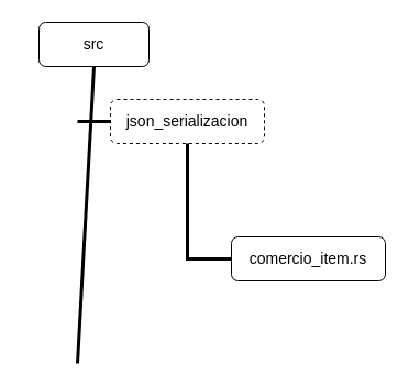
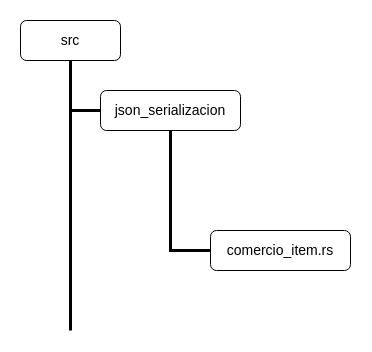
- <mxCell id="3" value="src" style="rounded=1;whiteSpace=wrap;html=1;fontSize=14;" vertex="1" parent="1"><mxGeometry x="35" y="20" width="100" height="40" as="geometry" /></mxCell>
+ <mxCell id="3" value="src" style="rounded=1;whiteSpace=wrap;html=1;fontSize=14;" vertex="1" parent="1"><mxGeometry x="20" y="20" width="100" height="40" as="geometry" /></mxCell>
- <mxCell id="5" value="json_serializacion" style="rounded=1;whiteSpace=wrap;html=1;fontSize=14;dashed=1;" vertex="1" parent="1"><mxGeometry x="100" y="90" width="140" height="40" as="geometry" /></mxCell>
+ <mxCell id="5" value="json_serializacion" style="rounded=1;whiteSpace=wrap;html=1;fontSize=14;" vertex="1" parent="1"><mxGeometry x="100" y="90" width="140" height="40" as="geometry" /></mxCell>
- <mxCell id="7" value="comercio_item.rs" style="rounded=1;whiteSpace=wrap;html=1;fontSize=14;" vertex="1" parent="1"><mxGeometry x="210" y="215" width="140" height="40" as="geometry" /></mxCell>
+ <mxCell id="7" value="comercio_item.rs" style="rounded=1;whiteSpace=wrap;html=1;fontSize=14;" vertex="1" parent="1"><mxGeometry x="210" y="230" width="140" height="40" as="geometry" /></mxCell>
